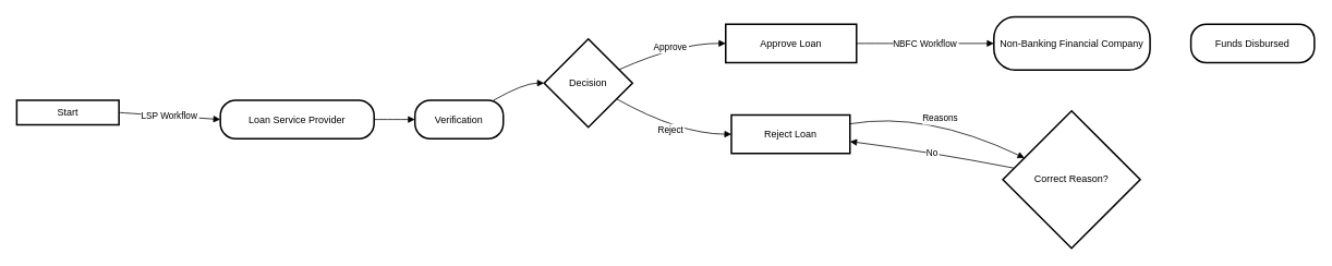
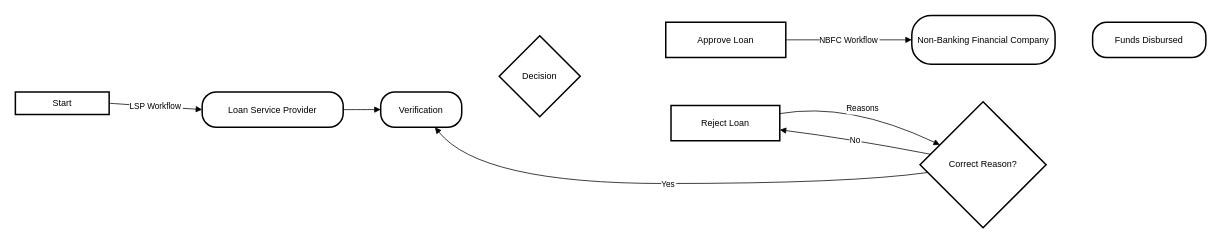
- <mxCell id="14" value="Approve" style="curved=1;startArrow=none;endArrow=block;exitX=1;exitY=0.28;entryX=0;entryY=0.5;" edge="1" parent="1" source="5" target="6"><mxGeometry relative="1" as="geometry"><Array as="points"><mxPoint x="830" y="52" /></Array></mxGeometry></mxCell>
- <mxCell id="13" value="" style="curved=1;startArrow=none;endArrow=block;exitX=0.89;exitY=0;entryX=0;entryY=0.5;" edge="1" parent="1" source="4" target="5"><mxGeometry relative="1" as="geometry"><Array as="points"><mxPoint x="640" y="101" /></Array></mxGeometry></mxCell>
- <mxCell id="15" value="Reject" style="curved=1;startArrow=none;endArrow=block;exitX=1;exitY=0.78;entryX=0;entryY=0.5;" edge="1" parent="1" source="5" target="7"><mxGeometry relative="1" as="geometry"><Array as="points"><mxPoint x="830" y="163" /></Array></mxGeometry></mxCell>
+ <mxCell id="17" value="Yes" style="curved=1;startArrow=none;endArrow=block;exitX=0;exitY=0.57;entryX=0.67;entryY=1;" edge="1" parent="1" source="8" target="4"><mxGeometry relative="1" as="geometry"><Array as="points"><mxPoint x="1131" y="244" /><mxPoint x="640" y="244" /></Array></mxGeometry></mxCell>
